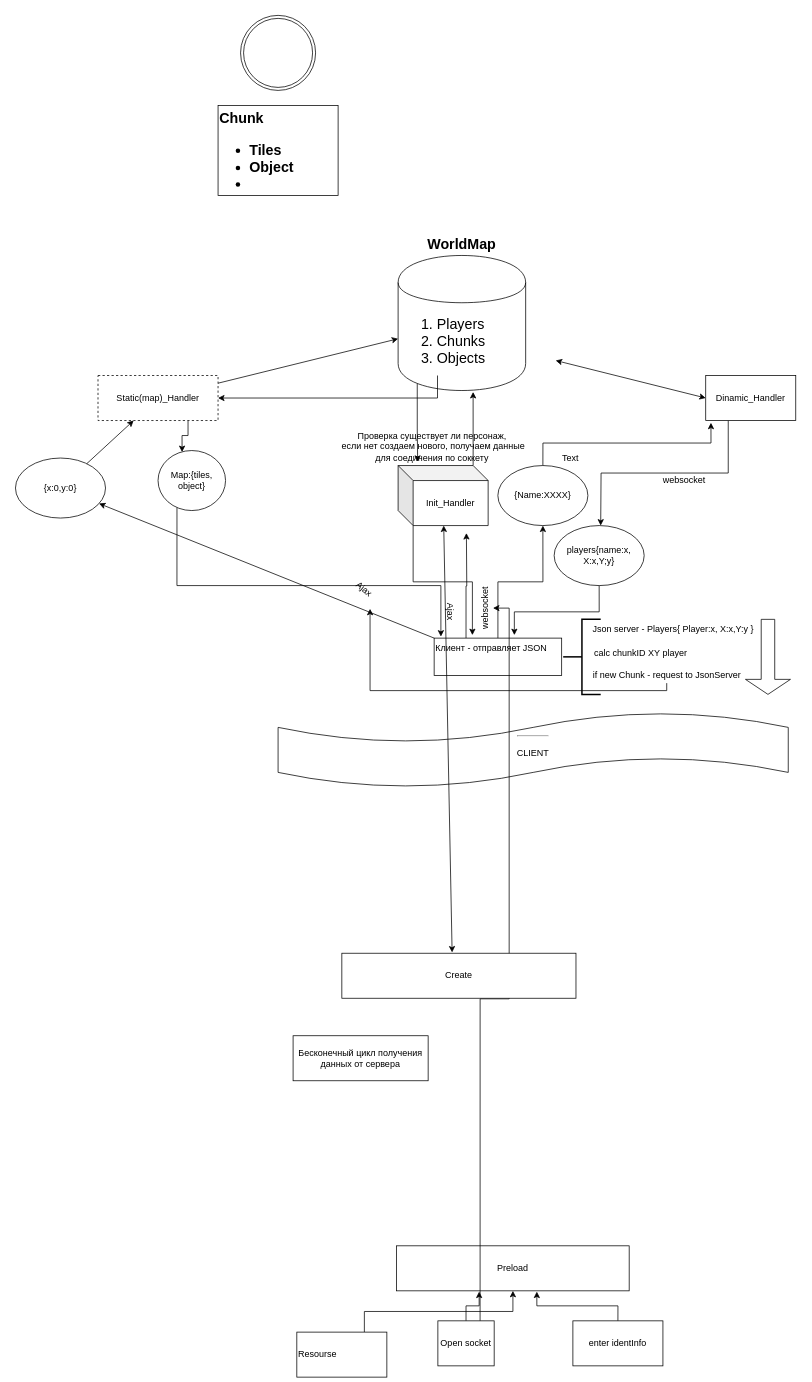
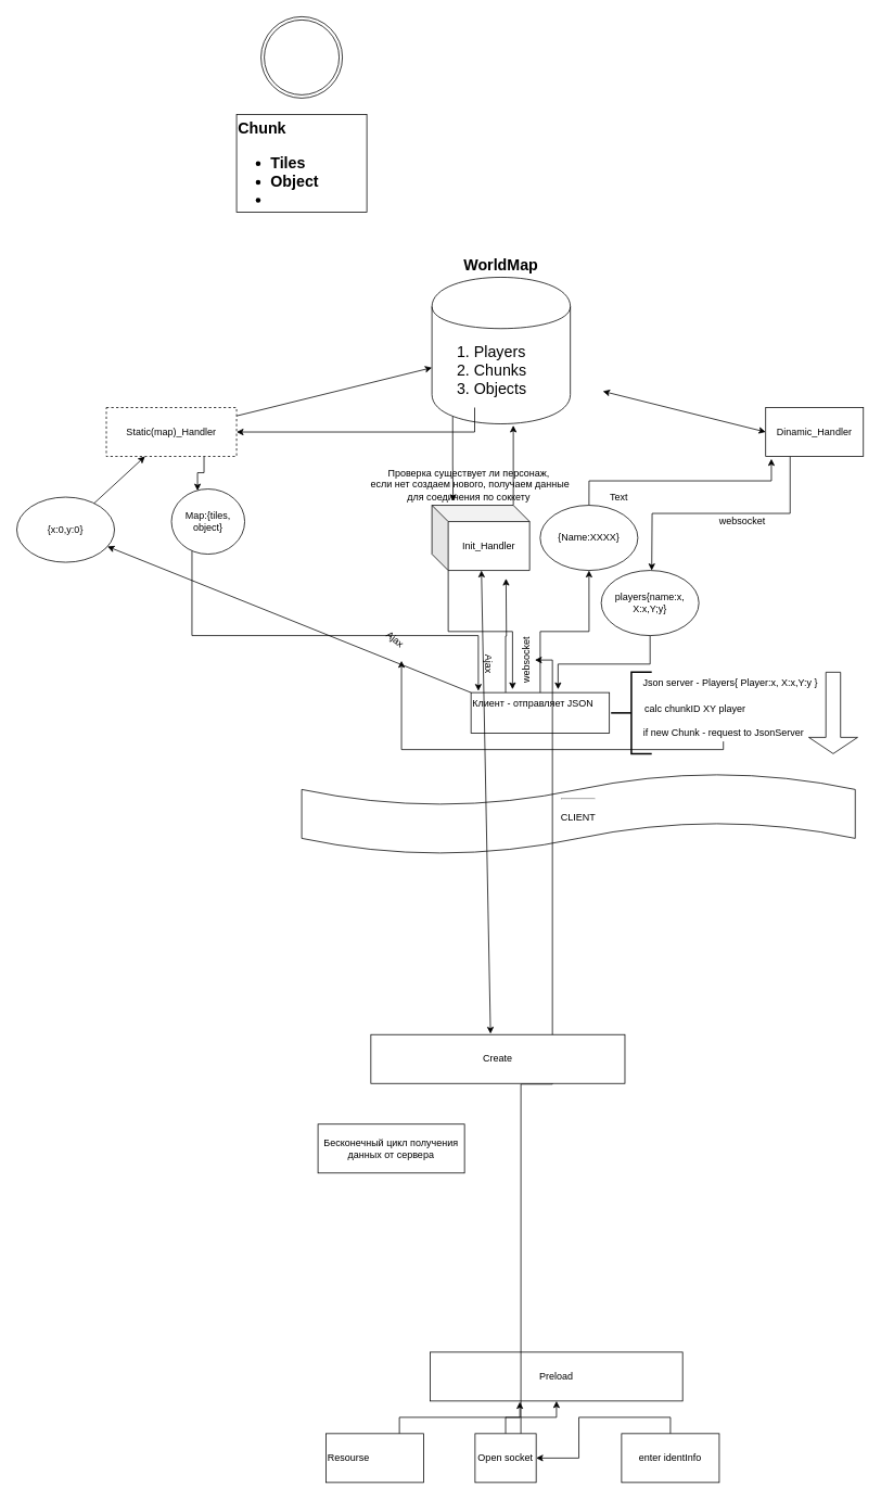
- <mxCell id="46" style="edgeStyle=orthogonalEdgeStyle;rounded=0;orthogonalLoop=1;jettySize=auto;html=1;exitX=0.5;exitY=0;exitDx=0;exitDy=0;entryX=0.603;entryY=1.017;entryDx=0;entryDy=0;entryPerimeter=0;" parent="1" source="47" target="40" edge="1"><mxGeometry relative="1" as="geometry" /></mxCell>
+ <mxCell id="46" style="edgeStyle=orthogonalEdgeStyle;rounded=0;orthogonalLoop=1;jettySize=auto;html=1;exitX=0.5;exitY=0;exitDx=0;exitDy=0;" parent="1" source="47" target="45" edge="1"><mxGeometry relative="1" as="geometry" /></mxCell>
- <mxCell id="42" value="Resourse&lt;br&gt;" style="rounded=0;whiteSpace=wrap;html=1;align=left;" parent="1" vertex="1"><mxGeometry x="395" y="1775" width="120" height="60" as="geometry" /></mxCell>
+ <mxCell id="42" value="Resourse&lt;br&gt;" style="rounded=0;whiteSpace=wrap;html=1;align=left;" parent="1" vertex="1"><mxGeometry x="400" y="1760" width="120" height="60" as="geometry" /></mxCell>
